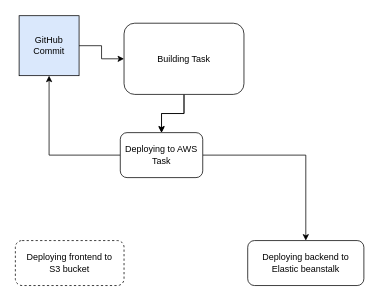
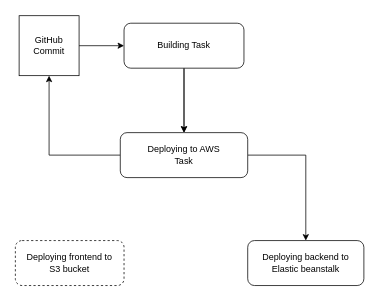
- <mxCell id="3" value="GitHub&lt;br&gt;Commit" style="whiteSpace=wrap;html=1;aspect=fixed;fillColor=#dae8fc;" vertex="1" parent="1"><mxGeometry x="25" y="20" width="80" height="80" as="geometry" /></mxCell>
+ <mxCell id="3" value="GitHub&lt;br&gt;Commit" style="whiteSpace=wrap;html=1;aspect=fixed;" vertex="1" parent="1"><mxGeometry x="25" y="20" width="80" height="80" as="geometry" /></mxCell>
- <mxCell id="6" value="Building Task" style="rounded=1;whiteSpace=wrap;html=1;" vertex="1" parent="1"><mxGeometry x="165" y="30" width="160" height="95" as="geometry" /></mxCell>
+ <mxCell id="6" value="Building Task" style="rounded=1;whiteSpace=wrap;html=1;" vertex="1" parent="1"><mxGeometry x="165" y="30" width="160" height="60" as="geometry" /></mxCell>
- <mxCell id="9" value="Deploying to AWS&lt;br&gt;Task" style="rounded=1;whiteSpace=wrap;html=1;" vertex="1" parent="1"><mxGeometry x="160" y="176" width="110" height="60" as="geometry" /></mxCell>
+ <mxCell id="9" value="Deploying to AWS&lt;br&gt;Task" style="rounded=1;whiteSpace=wrap;html=1;" vertex="1" parent="1"><mxGeometry x="160" y="176" width="170" height="60" as="geometry" /></mxCell>
